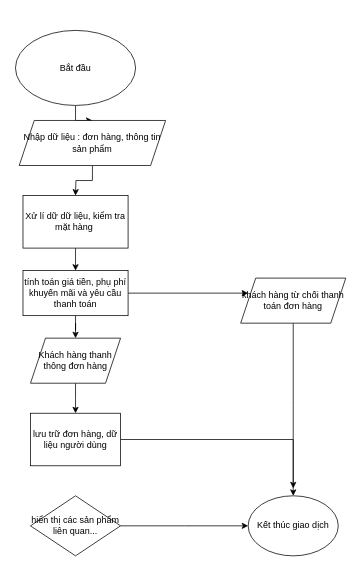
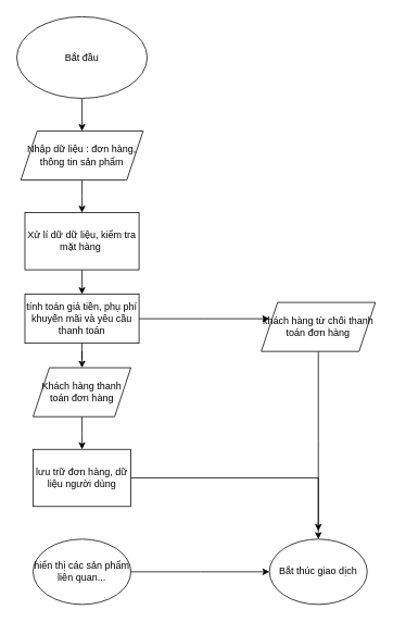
- <mxCell id="3" value="Bắt đầu" style="ellipse;whiteSpace=wrap;html=1;" parent="1" vertex="1"><mxGeometry x="20" y="40" width="160" height="100" as="geometry" /></mxCell>
+ <mxCell id="3" value="Bắt đầu" style="ellipse;whiteSpace=wrap;html=1;" parent="1" vertex="1"><mxGeometry x="20" y="20" width="160" height="100" as="geometry" /></mxCell>
- <mxCell id="5" value="Nhập dữ liệu : đơn hàng, thông tin sản phẩm" style="shape=parallelogram;perimeter=parallelogramPerimeter;whiteSpace=wrap;html=1;fixedSize=1;" parent="1" vertex="1"><mxGeometry x="25" y="160" width="195" height="60" as="geometry" /></mxCell>
+ <mxCell id="5" value="Nhập dữ liệu : đơn hàng, thông tin sản phẩm" style="shape=parallelogram;perimeter=parallelogramPerimeter;whiteSpace=wrap;html=1;fixedSize=1;" parent="1" vertex="1"><mxGeometry x="25" y="160" width="150" height="60" as="geometry" /></mxCell>
- <mxCell id="14" value="Khách hàng thanh thông đơn hàng" style="shape=parallelogram;perimeter=parallelogramPerimeter;whiteSpace=wrap;html=1;fixedSize=1;" parent="1" vertex="1"><mxGeometry x="40" y="450" width="120" height="60" as="geometry" /></mxCell>
+ <mxCell id="14" value="Khách hàng thanh toán đơn hàng" style="shape=parallelogram;perimeter=parallelogramPerimeter;whiteSpace=wrap;html=1;fixedSize=1;" parent="1" vertex="1"><mxGeometry x="40" y="450" width="120" height="60" as="geometry" /></mxCell>
- <mxCell id="18" value="hiển thị các sản phẩm liên quan..." style="rhombus;whiteSpace=wrap;html=1;" parent="1" vertex="1"><mxGeometry x="40" y="660" width="120" height="80" as="geometry" /></mxCell>
+ <mxCell id="18" value="hiển thị các sản phẩm liên quan..." style="ellipse;whiteSpace=wrap;html=1;" parent="1" vertex="1"><mxGeometry x="40" y="660" width="120" height="80" as="geometry" /></mxCell>
- <mxCell id="19" value="Kết thúc giao dịch" style="ellipse;whiteSpace=wrap;html=1;" parent="1" vertex="1"><mxGeometry x="330" y="660" width="120" height="80" as="geometry" /></mxCell>
+ <mxCell id="19" value="Bắt thúc giao dịch" style="ellipse;whiteSpace=wrap;html=1;" parent="1" vertex="1"><mxGeometry x="330" y="660" width="120" height="80" as="geometry" /></mxCell>
